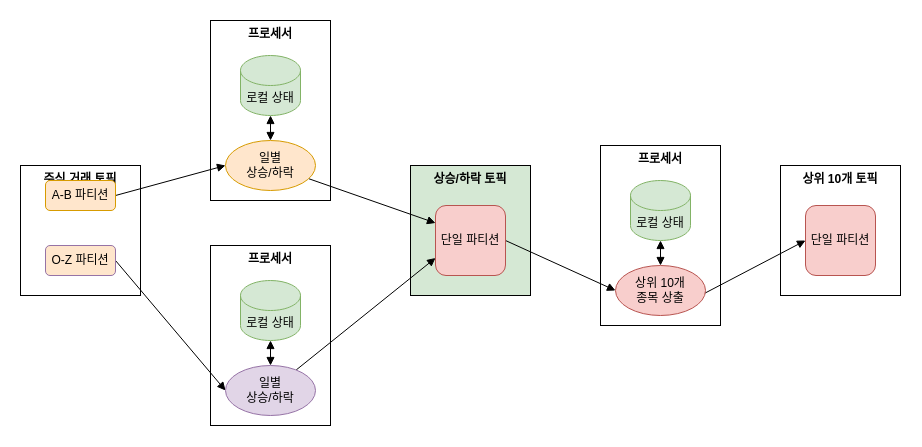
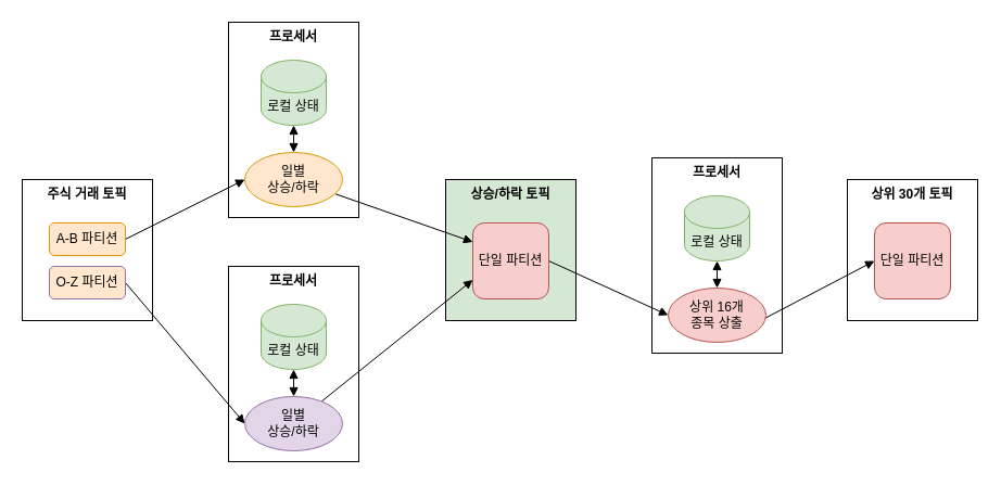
- <mxCell id="2" value="상위 10개 토픽" style="rounded=0;whiteSpace=wrap;html=1;verticalAlign=top;fontStyle=1" vertex="1" parent="1"><mxGeometry x="780" y="165" width="120" height="130" as="geometry" /></mxCell>
+ <mxCell id="2" value="상위 30개 토픽" style="rounded=0;whiteSpace=wrap;html=1;verticalAlign=top;fontStyle=1" vertex="1" parent="1"><mxGeometry x="780" y="165" width="120" height="130" as="geometry" /></mxCell>
- <mxCell id="9" value="A-B 파티션" style="rounded=1;whiteSpace=wrap;html=1;fillColor=#ffe6cc;strokeColor=#d79b00;" vertex="1" parent="1"><mxGeometry x="45" y="180" width="70" height="30" as="geometry" /></mxCell>
+ <mxCell id="9" value="A-B 파티션" style="rounded=1;whiteSpace=wrap;html=1;fillColor=#ffe6cc;strokeColor=#d79b00;" vertex="1" parent="1"><mxGeometry x="45" y="205" width="70" height="30" as="geometry" /></mxCell>
- <mxCell id="24" value="상위 10개&lt;div&gt;종목 상출&lt;/div&gt;" style="ellipse;whiteSpace=wrap;html=1;fillColor=#f8cecc;strokeColor=#b85450;" vertex="1" parent="1"><mxGeometry x="615" y="265" width="90" height="50" as="geometry" /></mxCell>
+ <mxCell id="24" value="상위 16개&lt;div&gt;종목 상출&lt;/div&gt;" style="ellipse;whiteSpace=wrap;html=1;fillColor=#f8cecc;strokeColor=#b85450;" vertex="1" parent="1"><mxGeometry x="615" y="265" width="90" height="50" as="geometry" /></mxCell>
